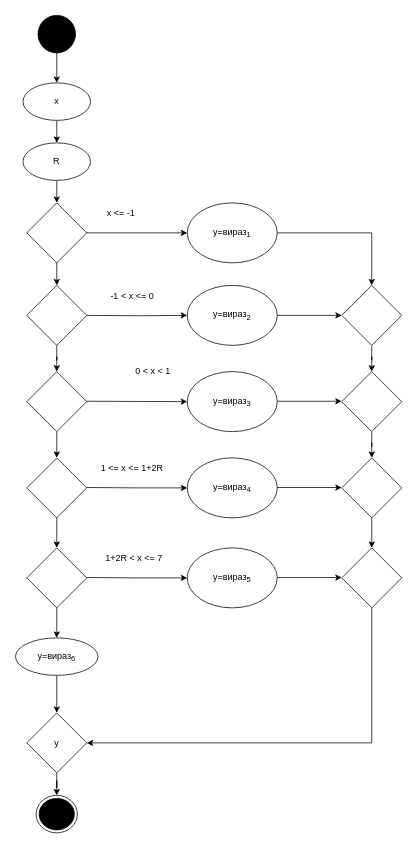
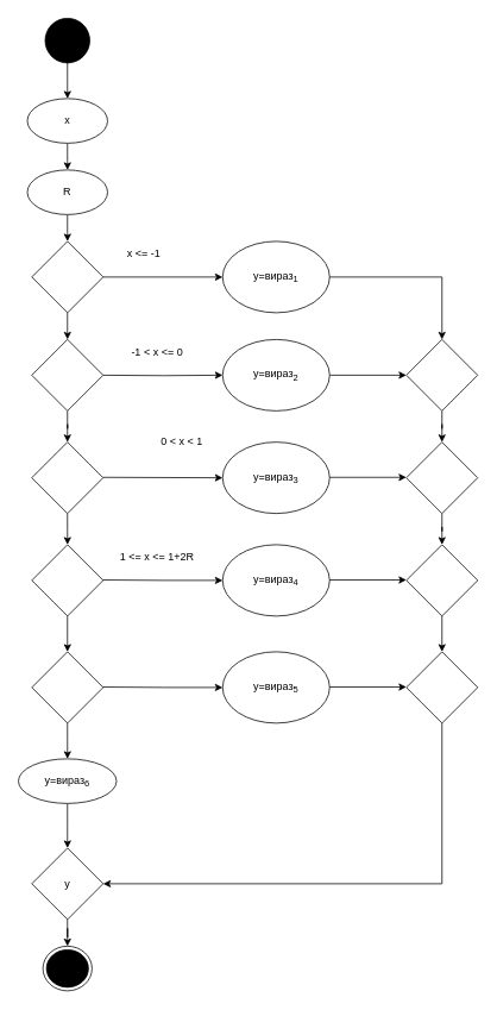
- <mxCell id="52" value="1+2R &amp;lt; x &amp;lt;= 7" style="text;whiteSpace=wrap;html=1;" vertex="1" parent="1"><mxGeometry x="137.5" y="730" width="85" height="30" as="geometry" /></mxCell>
